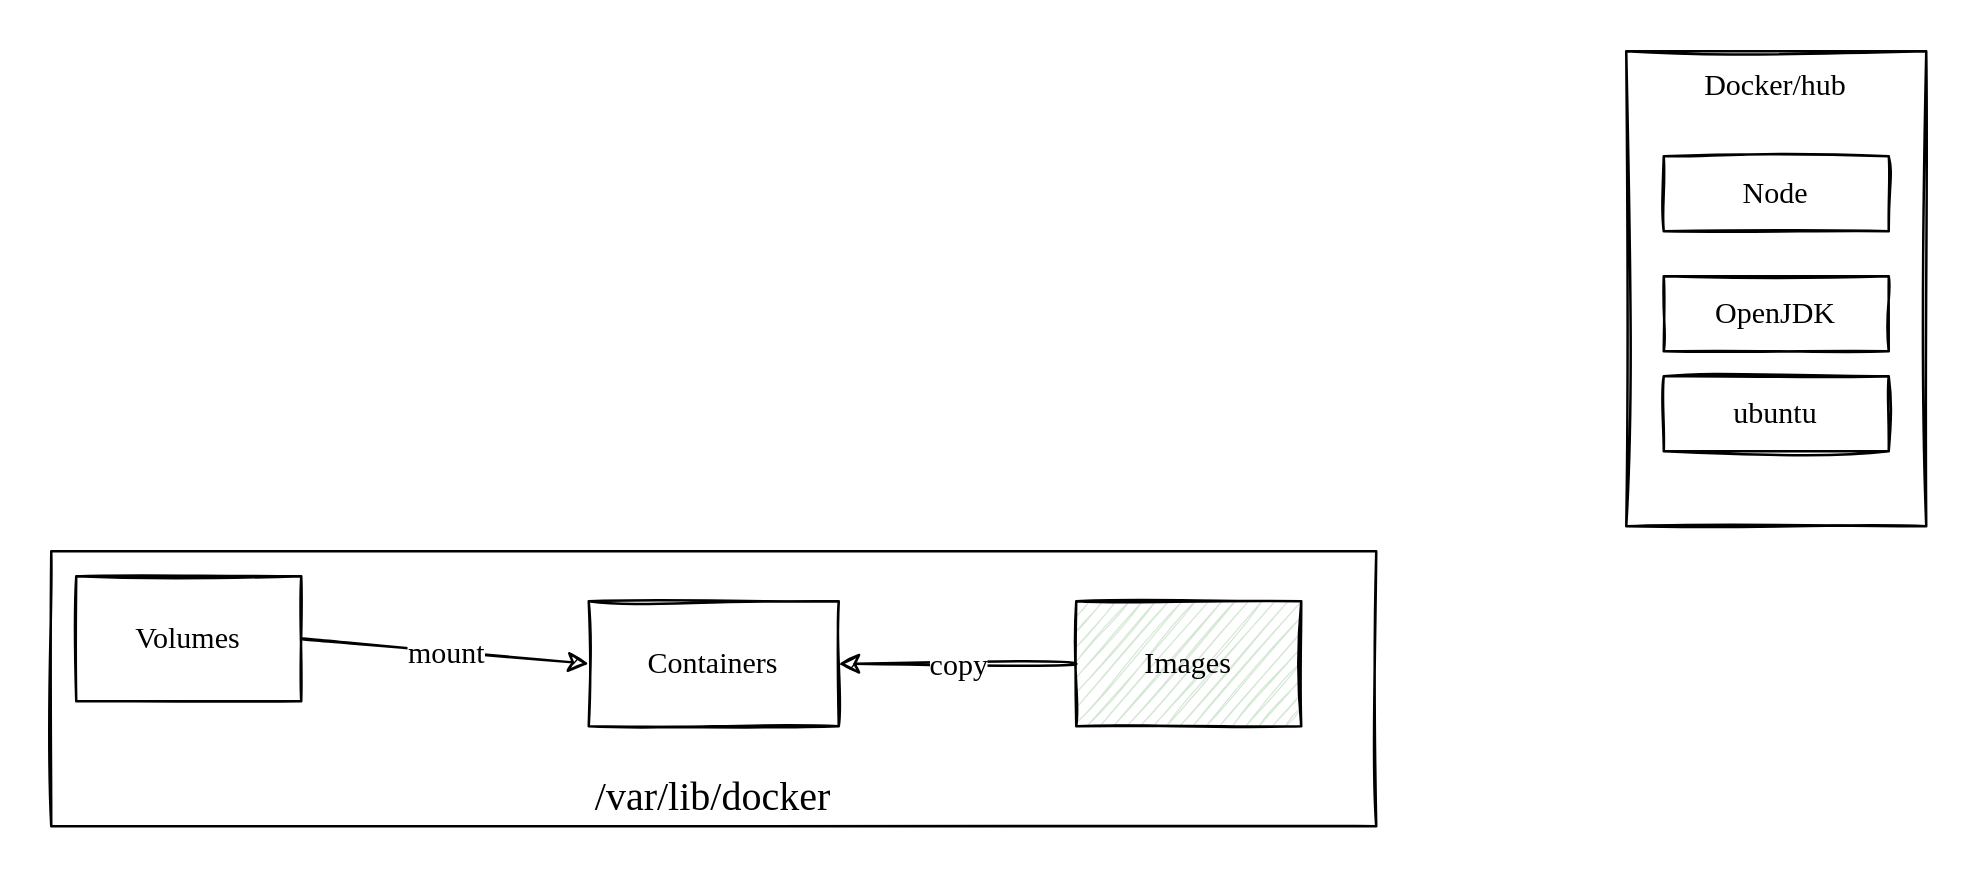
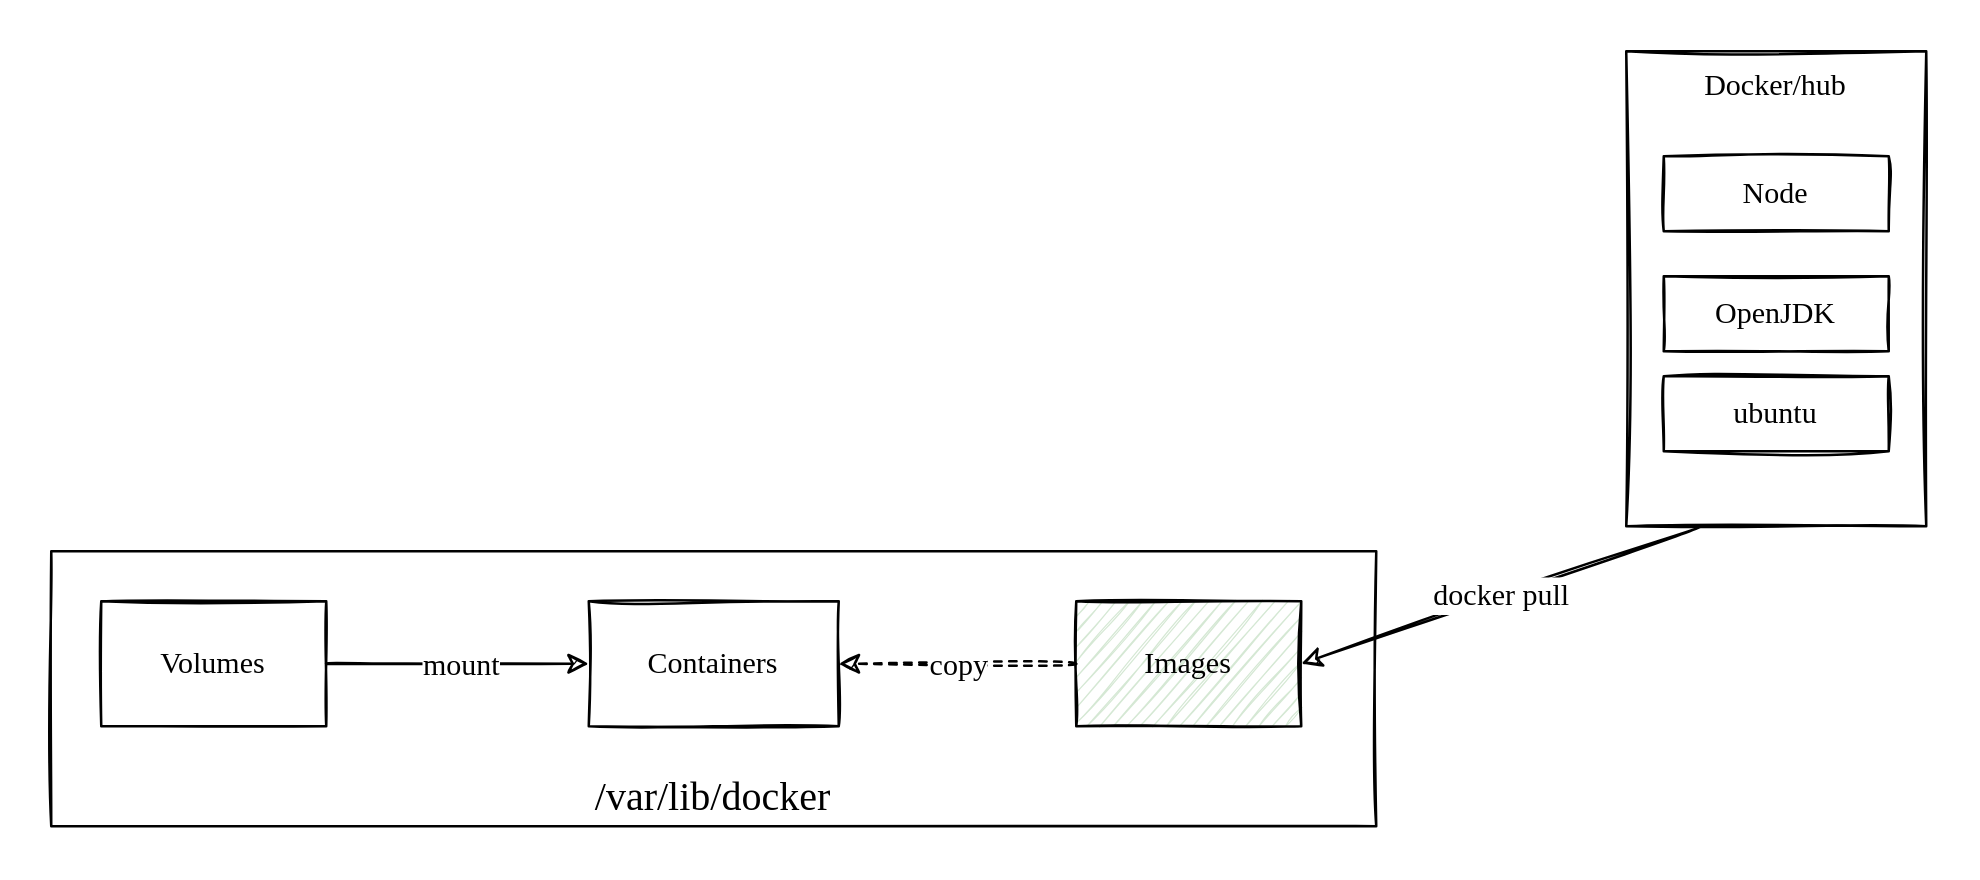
+ <mxCell id="10" value="" style="endArrow=classic;html=1;rounded=0;sketch=1;fontFamily=Comic Sans MS;fontSize=12;curved=1;exitX=0.25;exitY=1;exitDx=0;exitDy=0;entryX=1;entryY=0.5;entryDx=0;entryDy=0;" edge="1" parent="1" source="3" target="5"><mxGeometry relative="1" as="geometry"><mxPoint x="290" y="210" as="sourcePoint" /><mxPoint x="390" y="210" as="targetPoint" /></mxGeometry></mxCell>
+ <mxCell id="11" value="docker pull" style="edgeLabel;resizable=0;html=1;align=center;verticalAlign=middle;sketch=1;fontFamily=Comic Sans MS;fontSize=12;" connectable="0" vertex="1" parent="10"><mxGeometry relative="1" as="geometry" /></mxCell>
- <mxCell id="4" value="Volumes" style="rounded=0;whiteSpace=wrap;html=1;sketch=1;fontFamily=Comic Sans MS;" vertex="1" parent="1"><mxGeometry x="30" y="230" width="90" height="50" as="geometry" /></mxCell>
+ <mxCell id="4" value="Volumes" style="rounded=0;whiteSpace=wrap;html=1;sketch=1;fontFamily=Comic Sans MS;" vertex="1" parent="1"><mxGeometry x="40" y="240" width="90" height="50" as="geometry" /></mxCell>
- <mxCell id="12" value="" style="endArrow=classic;html=1;rounded=0;sketch=1;fontFamily=Comic Sans MS;fontSize=12;curved=1;exitX=0;exitY=0.5;exitDx=0;exitDy=0;entryX=1;entryY=0.5;entryDx=0;entryDy=0;" edge="1" parent="1" source="5" target="6"><mxGeometry relative="1" as="geometry"><mxPoint x="220" y="200" as="sourcePoint" /><mxPoint x="320" y="200" as="targetPoint" /></mxGeometry></mxCell>
+ <mxCell id="12" value="" style="endArrow=classic;html=1;rounded=0;sketch=1;fontFamily=Comic Sans MS;fontSize=12;curved=1;exitX=0;exitY=0.5;exitDx=0;exitDy=0;entryX=1;entryY=0.5;entryDx=0;entryDy=0;dashed=1;" edge="1" parent="1" source="5" target="6"><mxGeometry relative="1" as="geometry"><mxPoint x="220" y="200" as="sourcePoint" /><mxPoint x="320" y="200" as="targetPoint" /></mxGeometry></mxCell>
